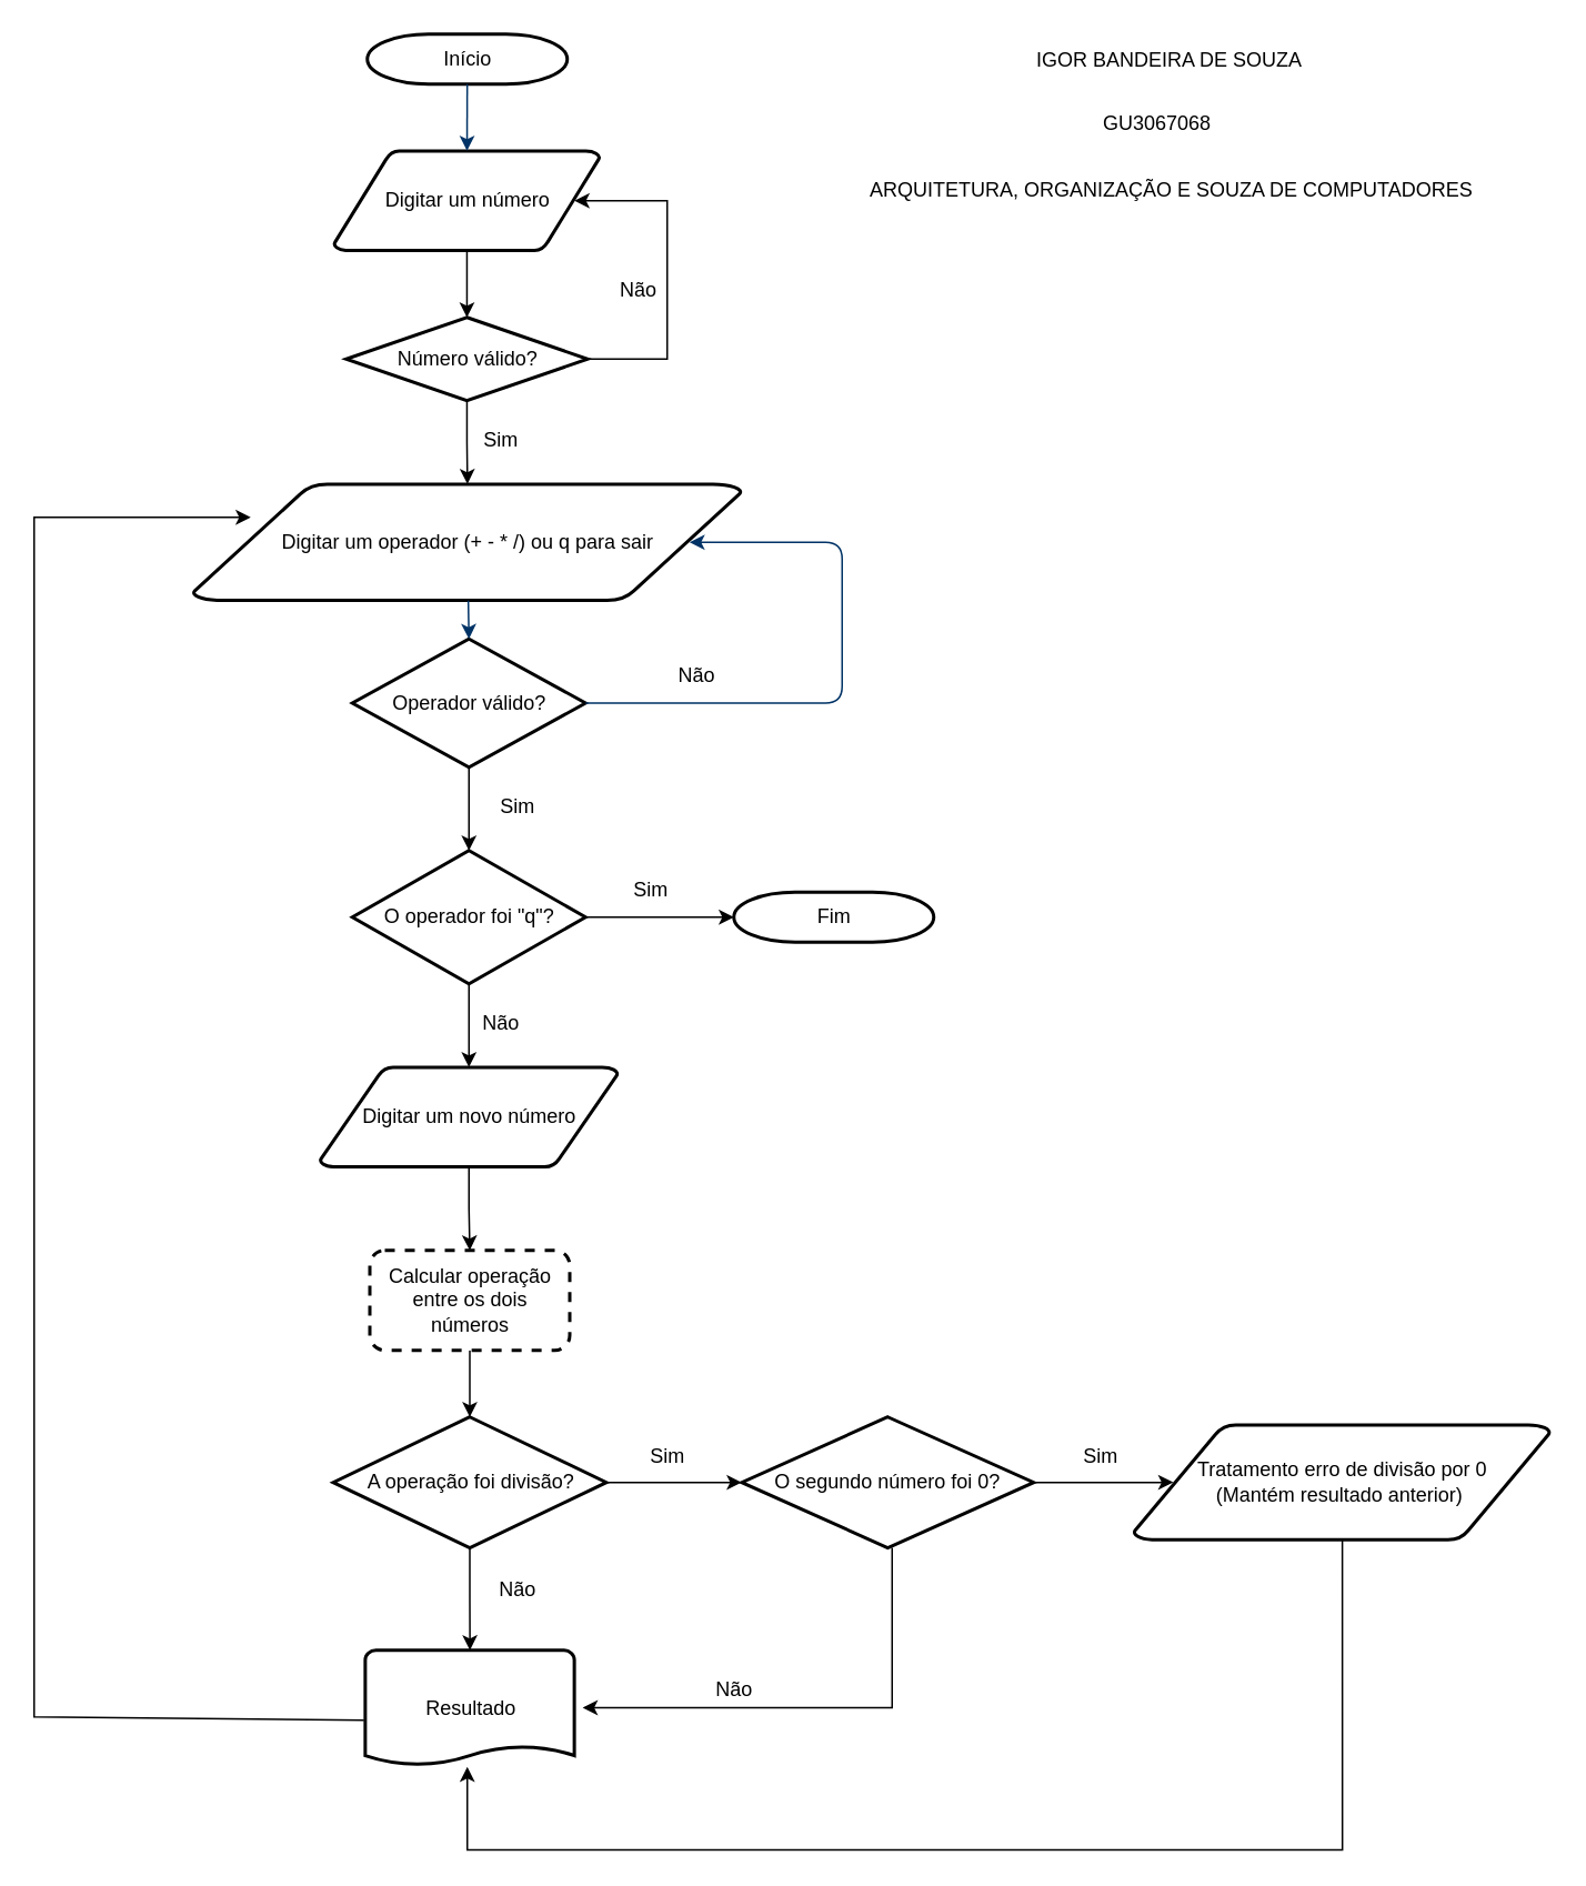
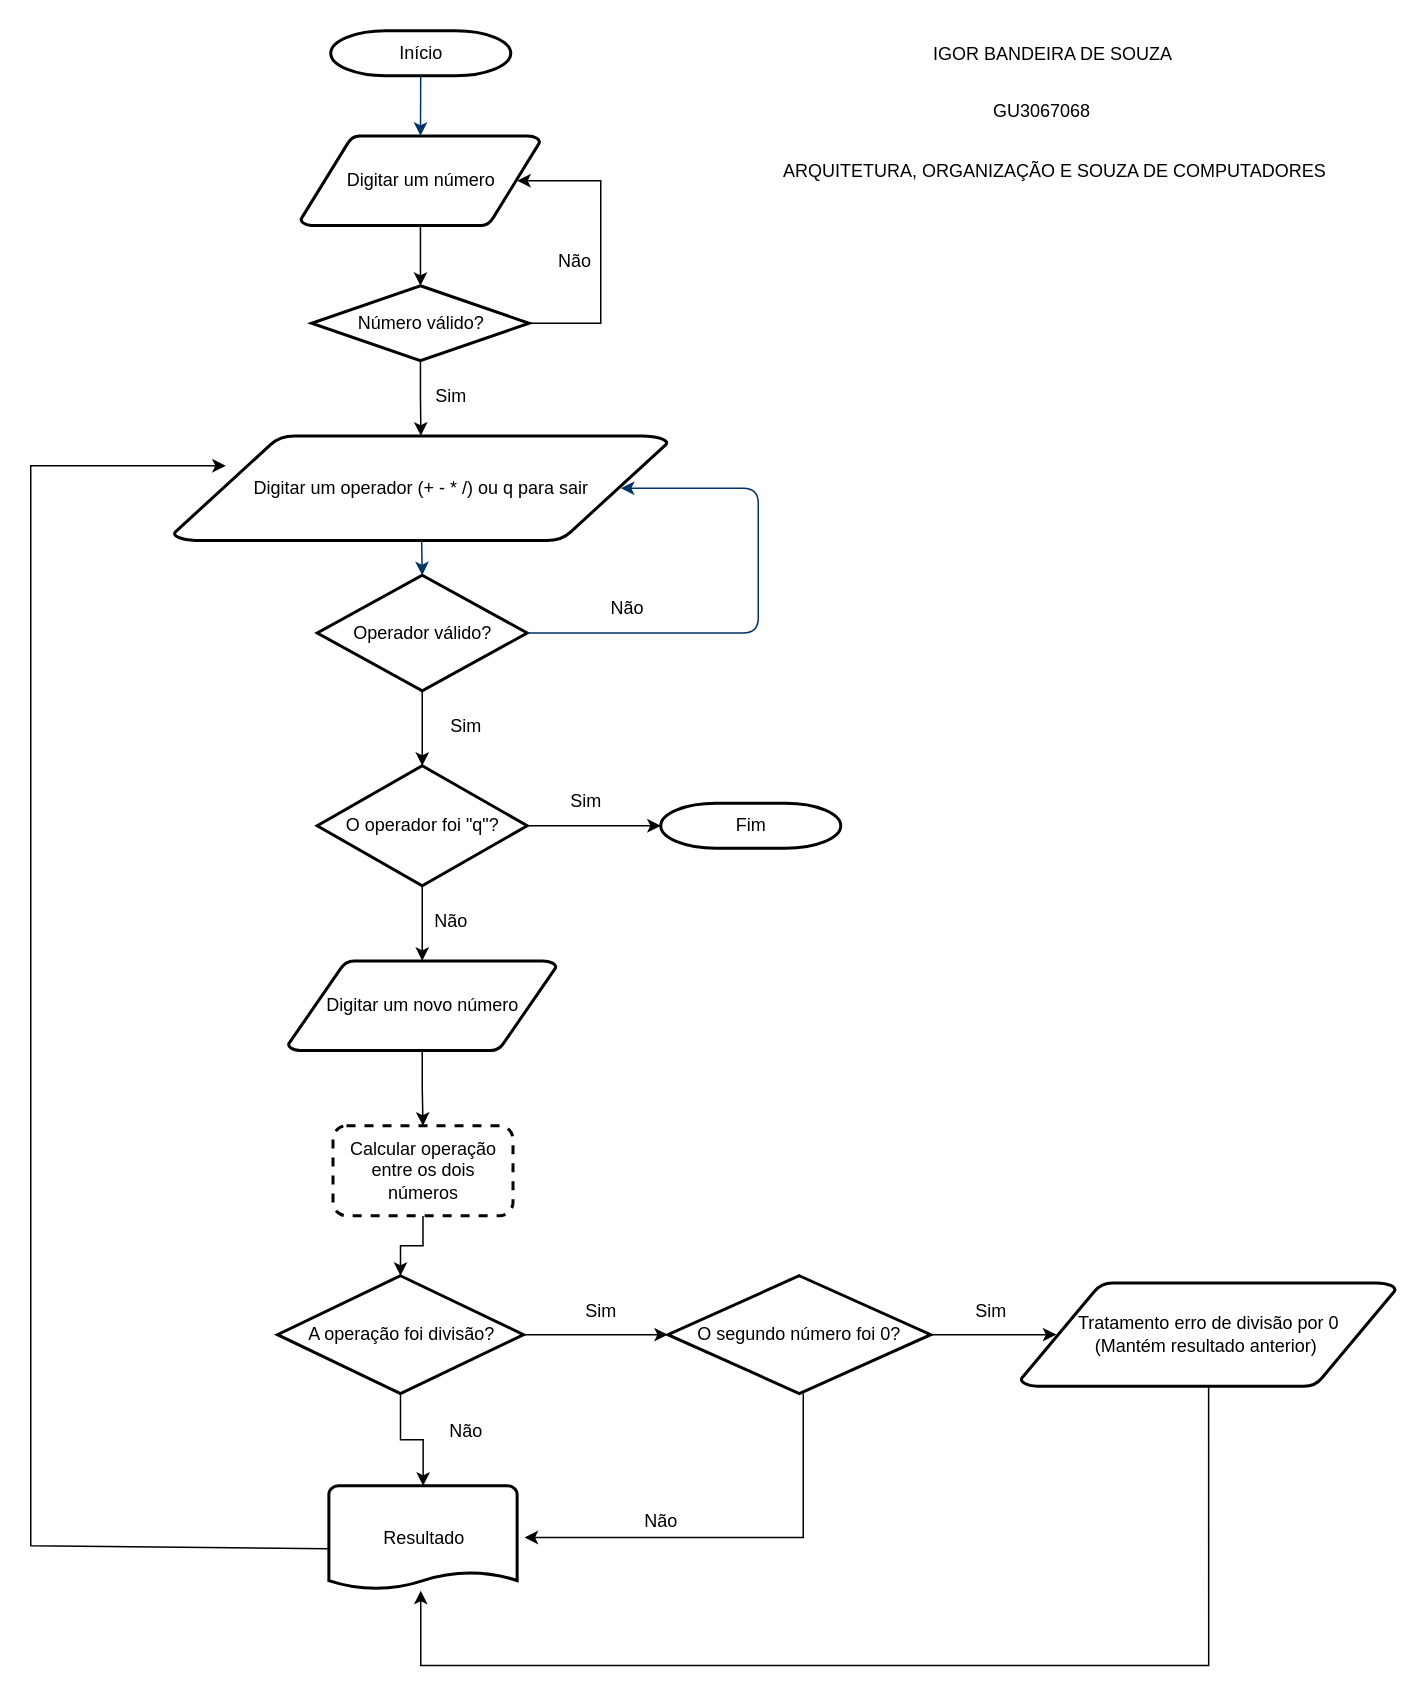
- <mxCell id="15" value="A operação foi divisão?" style="shape=mxgraph.flowchart.decision;strokeWidth=2;gradientColor=none;gradientDirection=north;fontStyle=0;html=1;" parent="1" vertex="1"><mxGeometry x="199.5" y="850" width="164" height="78.5" as="geometry" /></mxCell>
+ <mxCell id="15" value="A operação foi divisão?" style="shape=mxgraph.flowchart.decision;strokeWidth=2;gradientColor=none;gradientDirection=north;fontStyle=0;html=1;" parent="1" vertex="1"><mxGeometry x="184.5" y="850" width="164" height="78.5" as="geometry" /></mxCell>
